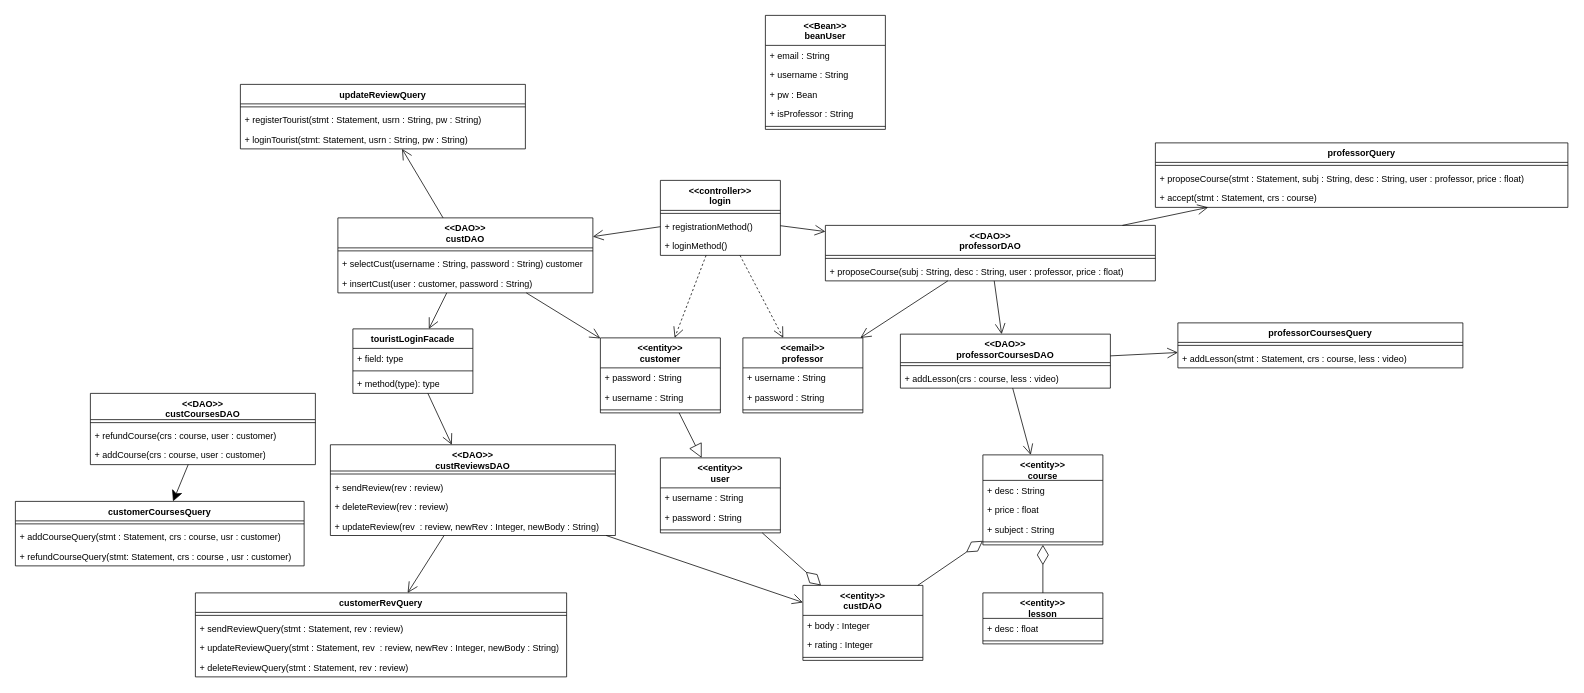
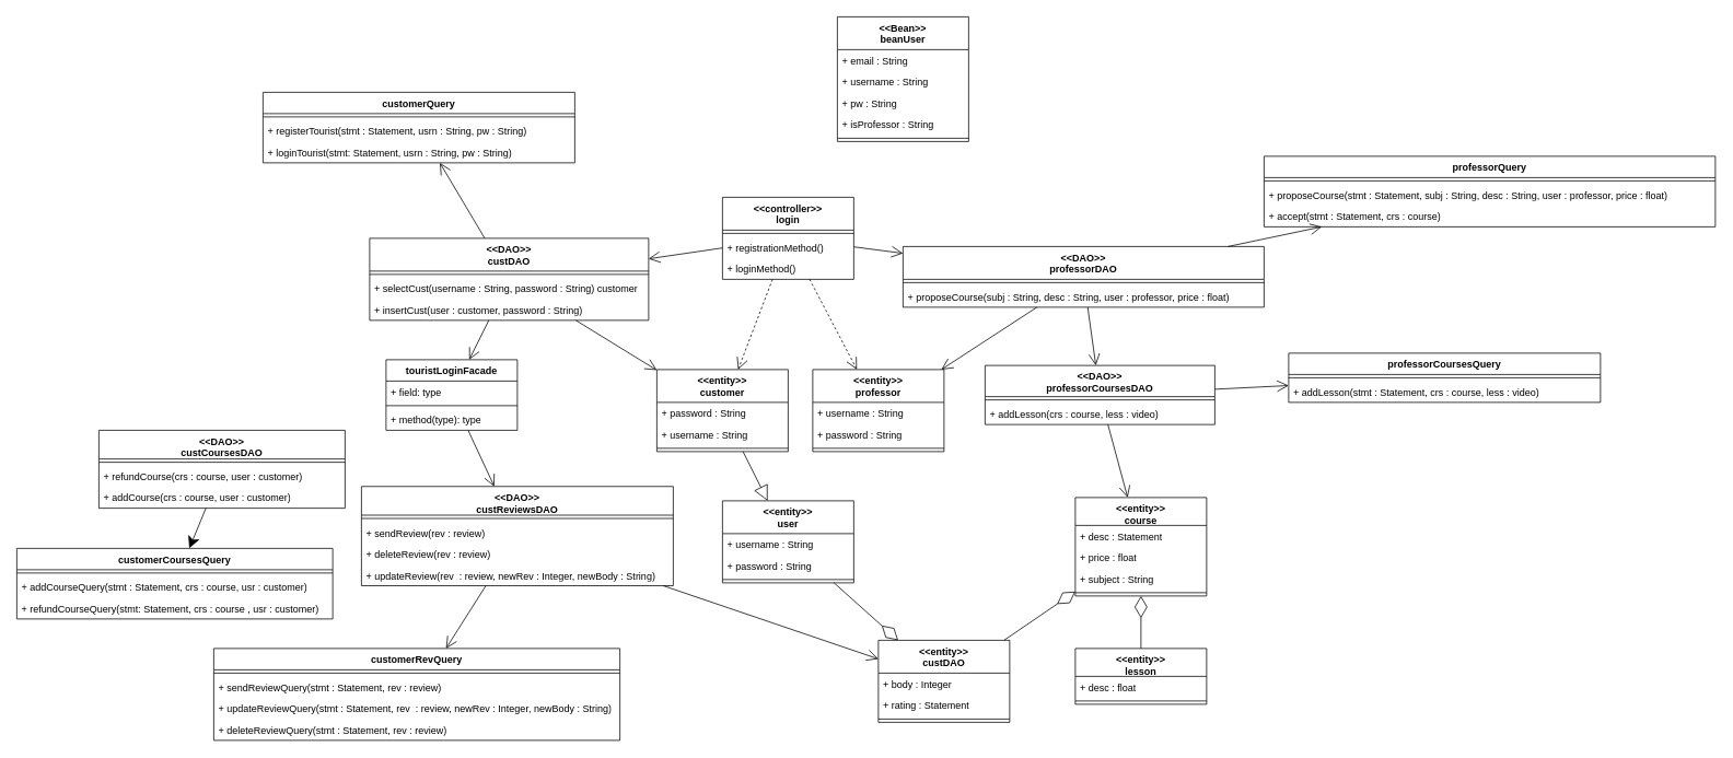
- <mxCell id="42" value="updateReviewQuery" style="swimlane;fontStyle=1;align=center;verticalAlign=top;childLayout=stackLayout;horizontal=1;startSize=26;horizontalStack=0;resizeParent=1;resizeParentMax=0;resizeLast=0;collapsible=1;marginBottom=0;whiteSpace=wrap;html=1;" vertex="1" parent="1"><mxGeometry x="320" y="112" width="380" height="86" as="geometry" /></mxCell>
+ <mxCell id="42" value="customerQuery" style="swimlane;fontStyle=1;align=center;verticalAlign=top;childLayout=stackLayout;horizontal=1;startSize=26;horizontalStack=0;resizeParent=1;resizeParentMax=0;resizeLast=0;collapsible=1;marginBottom=0;whiteSpace=wrap;html=1;" vertex="1" parent="1"><mxGeometry x="320" y="112" width="380" height="86" as="geometry" /></mxCell>
- <mxCell id="9" value="+ pw : Bean" style="text;strokeColor=none;fillColor=none;align=left;verticalAlign=top;spacingLeft=4;spacingRight=4;overflow=hidden;rotatable=0;points=[[0,0.5],[1,0.5]];portConstraint=eastwest;whiteSpace=wrap;html=1;" vertex="1" parent="6"><mxGeometry y="92" width="160" height="26" as="geometry" /></mxCell>
+ <mxCell id="9" value="+ pw : String" style="text;strokeColor=none;fillColor=none;align=left;verticalAlign=top;spacingLeft=4;spacingRight=4;overflow=hidden;rotatable=0;points=[[0,0.5],[1,0.5]];portConstraint=eastwest;whiteSpace=wrap;html=1;" vertex="1" parent="6"><mxGeometry y="92" width="160" height="26" as="geometry" /></mxCell>
- <mxCell id="16" value="&amp;lt;&amp;lt;email&amp;gt;&amp;gt;&lt;br&gt;professor" style="swimlane;fontStyle=1;align=center;verticalAlign=top;childLayout=stackLayout;horizontal=1;startSize=40;horizontalStack=0;resizeParent=1;resizeParentMax=0;resizeLast=0;collapsible=1;marginBottom=0;whiteSpace=wrap;html=1;" vertex="1" parent="1"><mxGeometry x="990" y="450" width="160" height="100" as="geometry" /></mxCell>
+ <mxCell id="16" value="&amp;lt;&amp;lt;entity&amp;gt;&amp;gt;&lt;br&gt;professor" style="swimlane;fontStyle=1;align=center;verticalAlign=top;childLayout=stackLayout;horizontal=1;startSize=40;horizontalStack=0;resizeParent=1;resizeParentMax=0;resizeLast=0;collapsible=1;marginBottom=0;whiteSpace=wrap;html=1;" vertex="1" parent="1"><mxGeometry x="990" y="450" width="160" height="100" as="geometry" /></mxCell>
- <mxCell id="81" value="+ desc : String" style="text;strokeColor=none;fillColor=none;align=left;verticalAlign=top;spacingLeft=4;spacingRight=4;overflow=hidden;rotatable=0;points=[[0,0.5],[1,0.5]];portConstraint=eastwest;whiteSpace=wrap;html=1;" vertex="1" parent="80"><mxGeometry y="34" width="160" height="26" as="geometry" /></mxCell>
+ <mxCell id="81" value="+ desc : Statement" style="text;strokeColor=none;fillColor=none;align=left;verticalAlign=top;spacingLeft=4;spacingRight=4;overflow=hidden;rotatable=0;points=[[0,0.5],[1,0.5]];portConstraint=eastwest;whiteSpace=wrap;html=1;" vertex="1" parent="80"><mxGeometry y="34" width="160" height="26" as="geometry" /></mxCell>
- <mxCell id="93" value="+ rating : Integer" style="text;strokeColor=none;fillColor=none;align=left;verticalAlign=top;spacingLeft=4;spacingRight=4;overflow=hidden;rotatable=0;points=[[0,0.5],[1,0.5]];portConstraint=eastwest;whiteSpace=wrap;html=1;" vertex="1" parent="91"><mxGeometry y="66" width="160" height="26" as="geometry" /></mxCell>
+ <mxCell id="93" value="+ rating : Statement" style="text;strokeColor=none;fillColor=none;align=left;verticalAlign=top;spacingLeft=4;spacingRight=4;overflow=hidden;rotatable=0;points=[[0,0.5],[1,0.5]];portConstraint=eastwest;whiteSpace=wrap;html=1;" vertex="1" parent="91"><mxGeometry y="66" width="160" height="26" as="geometry" /></mxCell>
